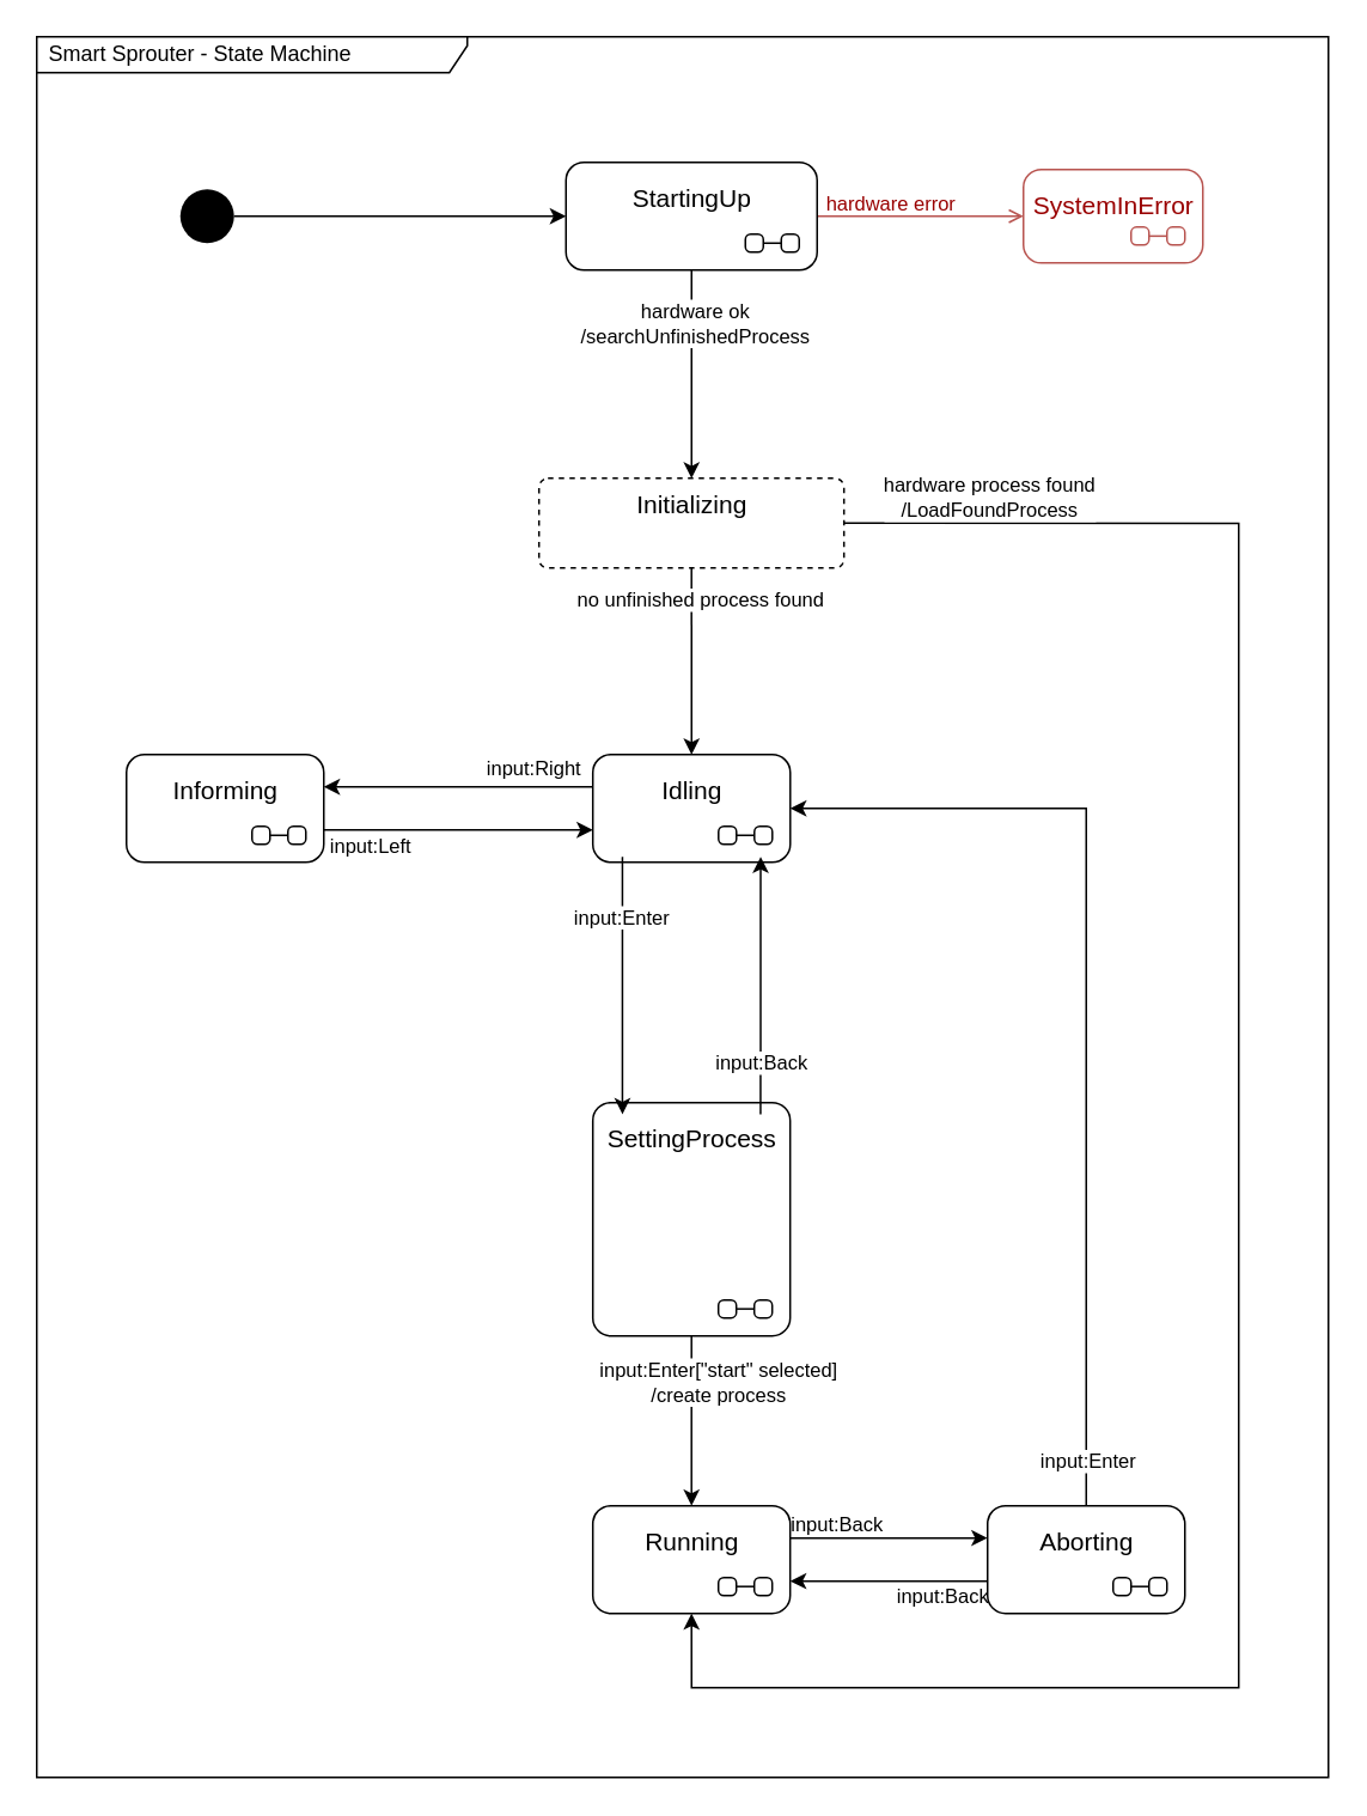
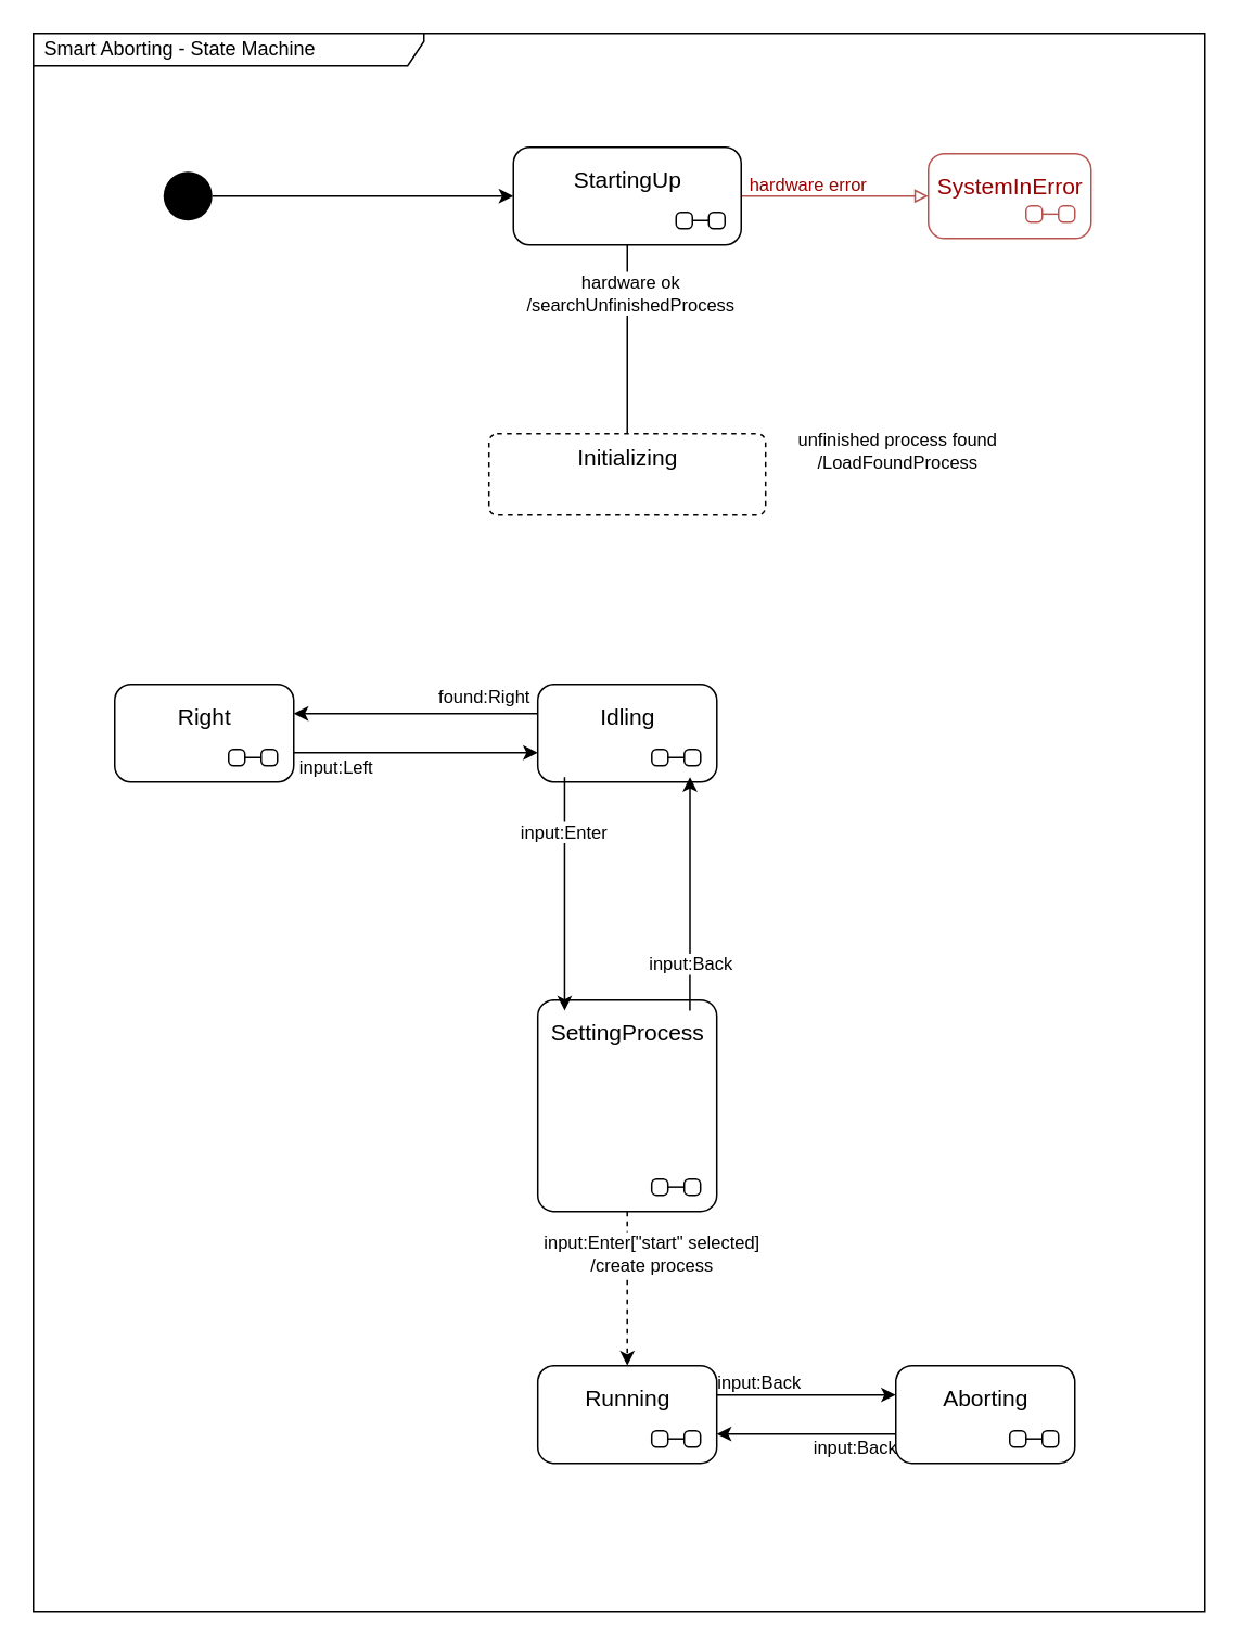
- <mxCell id="2" value="Smart Sprouter - State Machine" style="shape=umlFrame;whiteSpace=wrap;html=1;width=240;height=20;boundedLbl=1;verticalAlign=middle;align=left;spacingLeft=5;fontColor=#000000;fillColor=default;" parent="1" vertex="1"><mxGeometry x="20" y="20" width="720" height="970" as="geometry" /></mxCell>
+ <mxCell id="2" value="Smart Aborting - State Machine" style="shape=umlFrame;whiteSpace=wrap;html=1;width=240;height=20;boundedLbl=1;verticalAlign=middle;align=left;spacingLeft=5;fontColor=#000000;fillColor=default;" parent="1" vertex="1"><mxGeometry x="20" y="20" width="720" height="970" as="geometry" /></mxCell>
- <mxCell id="5" style="edgeStyle=orthogonalEdgeStyle;rounded=0;orthogonalLoop=1;jettySize=auto;html=1;endArrow=open;endFill=0;fillColor=#f8cecc;strokeColor=#b85450;exitX=1;exitY=0.5;exitDx=0;exitDy=0;entryX=0;entryY=0.5;entryDx=0;entryDy=0;" parent="1" source="21" target="7" edge="1"><mxGeometry relative="1" as="geometry"><Array as="points" /><mxPoint x="520" y="146.07" as="sourcePoint" /><mxPoint x="670" y="166.07" as="targetPoint" /></mxGeometry></mxCell>
+ <mxCell id="5" style="edgeStyle=orthogonalEdgeStyle;rounded=0;orthogonalLoop=1;jettySize=auto;html=1;endArrow=block;endFill=0;fillColor=#f8cecc;strokeColor=#b85450;exitX=1;exitY=0.5;exitDx=0;exitDy=0;entryX=0;entryY=0.5;entryDx=0;entryDy=0;" parent="1" source="21" target="7" edge="1"><mxGeometry relative="1" as="geometry"><Array as="points" /><mxPoint x="520" y="146.07" as="sourcePoint" /><mxPoint x="670" y="166.07" as="targetPoint" /></mxGeometry></mxCell>
- <mxCell id="19" value="" style="edgeStyle=orthogonalEdgeStyle;rounded=0;orthogonalLoop=1;jettySize=auto;html=1;" parent="1" source="21" target="11" edge="1"><mxGeometry relative="1" as="geometry" /></mxCell>
+ <mxCell id="19" value="" style="edgeStyle=orthogonalEdgeStyle;rounded=0;orthogonalLoop=1;jettySize=auto;html=1;endArrow=none;" parent="1" source="21" target="11" edge="1"><mxGeometry relative="1" as="geometry" /></mxCell>
- <mxCell id="18" value="hardware process found &lt;br&gt;/LoadFoundProcess" style="edgeLabel;html=1;align=center;verticalAlign=middle;resizable=0;points=[];" parent="1" vertex="1" connectable="0"><mxGeometry x="550.005" y="276.068" as="geometry" /></mxCell>
+ <mxCell id="18" value="unfinished process found &lt;br&gt;/LoadFoundProcess" style="edgeLabel;html=1;align=center;verticalAlign=middle;resizable=0;points=[];" parent="1" vertex="1" connectable="0"><mxGeometry x="550.005" y="276.068" as="geometry" /></mxCell>
- <mxCell id="9" style="edgeStyle=orthogonalEdgeStyle;rounded=0;orthogonalLoop=1;jettySize=auto;html=1;exitX=0.5;exitY=1;exitDx=0;exitDy=0;entryX=0.5;entryY=0;entryDx=0;entryDy=0;" parent="1" source="11" target="13" edge="1"><mxGeometry relative="1" as="geometry" /></mxCell>
- <mxCell id="10" value="no unfinished process found" style="edgeLabel;html=1;align=center;verticalAlign=middle;resizable=0;points=[];" parent="9" vertex="1" connectable="0"><mxGeometry x="-0.674" y="1" relative="1" as="geometry"><mxPoint x="4" as="offset" /></mxGeometry></mxCell>
- <mxCell id="17" value="input:Right" style="edgeLabel;html=1;align=center;verticalAlign=middle;resizable=0;points=[];fontColor=#000000;" parent="1" vertex="1" connectable="0"><mxGeometry x="299.996" y="426.998" as="geometry"><mxPoint x="-3" y="1" as="offset" /></mxGeometry></mxCell>
+ <mxCell id="17" value="found:Right" style="edgeLabel;html=1;align=center;verticalAlign=middle;resizable=0;points=[];fontColor=#000000;" parent="1" vertex="1" connectable="0"><mxGeometry x="299.996" y="426.998" as="geometry"><mxPoint x="-3" y="1" as="offset" /></mxGeometry></mxCell>
- <mxCell id="16" value="&lt;span style=&quot;font-size: 14px;&quot;&gt;Informing&lt;/span&gt;" style="shape=umlState;rounded=1;verticalAlign=top;spacingTop=5;umlStateSymbol=collapseState;absoluteArcSize=1;arcSize=10;dashed=0;fontFamily=Helvetica;fontSize=12;fontColor=default;align=center;strokeColor=default;fillColor=default;html=1;" parent="1" vertex="1"><mxGeometry x="70" y="420" width="110" height="60" as="geometry" /></mxCell>
+ <mxCell id="16" value="&lt;span style=&quot;font-size: 14px;&quot;&gt;Right&lt;/span&gt;" style="shape=umlState;rounded=1;verticalAlign=top;spacingTop=5;umlStateSymbol=collapseState;absoluteArcSize=1;arcSize=10;dashed=0;fontFamily=Helvetica;fontSize=12;fontColor=default;align=center;strokeColor=default;fillColor=default;html=1;" parent="1" vertex="1"><mxGeometry x="70" y="420" width="110" height="60" as="geometry" /></mxCell>
- <mxCell id="34" style="edgeStyle=orthogonalEdgeStyle;rounded=0;orthogonalLoop=1;jettySize=auto;html=1;exitX=0.5;exitY=0;exitDx=0;exitDy=0;entryX=1;entryY=0.5;entryDx=0;entryDy=0;" parent="1" source="36" target="13" edge="1"><mxGeometry relative="1" as="geometry" /></mxCell>
- <mxCell id="35" value="input:Enter" style="edgeLabel;html=1;align=center;verticalAlign=middle;resizable=0;points=[];" parent="34" vertex="1" connectable="0"><mxGeometry x="-0.897" y="3" relative="1" as="geometry"><mxPoint x="3" y="4" as="offset" /></mxGeometry></mxCell>
- <mxCell id="8" style="edgeStyle=orthogonalEdgeStyle;rounded=0;orthogonalLoop=1;jettySize=auto;html=1;exitX=1;exitY=0.5;exitDx=0;exitDy=0;entryX=0.5;entryY=1;entryDx=0;entryDy=0;" parent="1" source="11" target="29" edge="1"><mxGeometry relative="1" as="geometry"><Array as="points"><mxPoint x="690" y="291" /><mxPoint x="690" y="940" /><mxPoint x="385" y="940" /></Array><mxPoint x="469.97" y="523.07" as="sourcePoint" /><mxPoint x="890" y="1198.07" as="targetPoint" /></mxGeometry></mxCell>
- <mxCell id="30" style="edgeStyle=orthogonalEdgeStyle;rounded=0;orthogonalLoop=1;jettySize=auto;html=1;exitX=0.5;exitY=1;exitDx=0;exitDy=0;entryX=0.5;entryY=0;entryDx=0;entryDy=0;" parent="1" source="22" target="29" edge="1"><mxGeometry relative="1" as="geometry" /></mxCell>
+ <mxCell id="30" style="edgeStyle=orthogonalEdgeStyle;rounded=0;orthogonalLoop=1;jettySize=auto;html=1;exitX=0.5;exitY=1;exitDx=0;exitDy=0;entryX=0.5;entryY=0;entryDx=0;entryDy=0;dashed=1;" parent="1" source="22" target="29" edge="1"><mxGeometry relative="1" as="geometry" /></mxCell>
